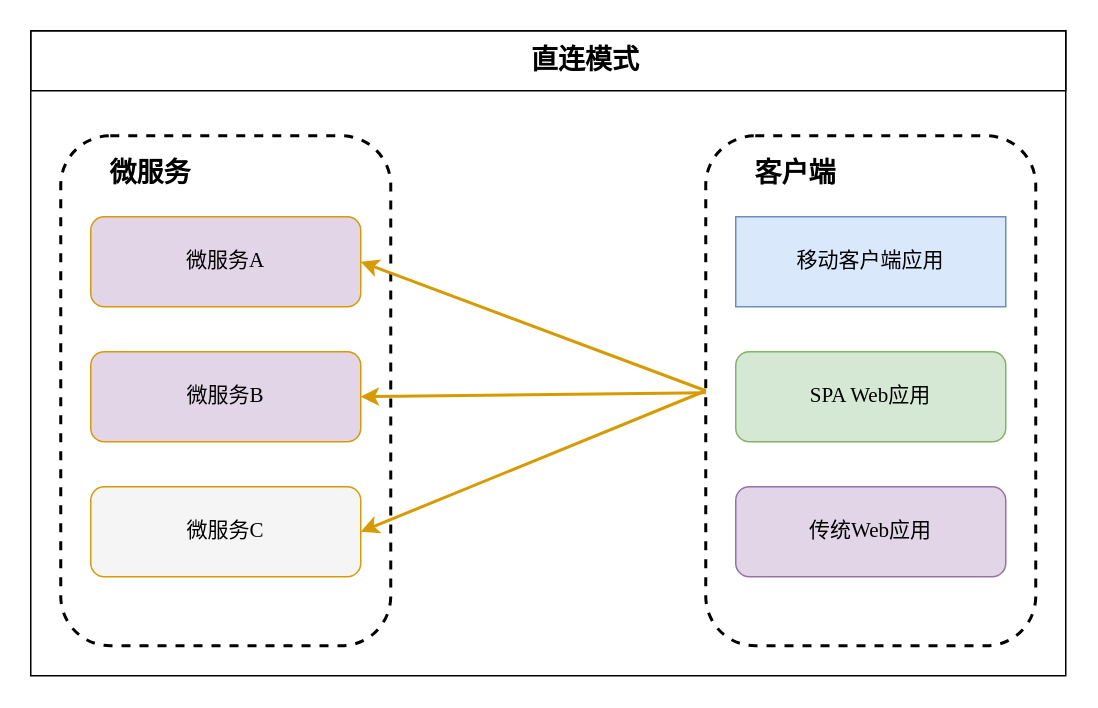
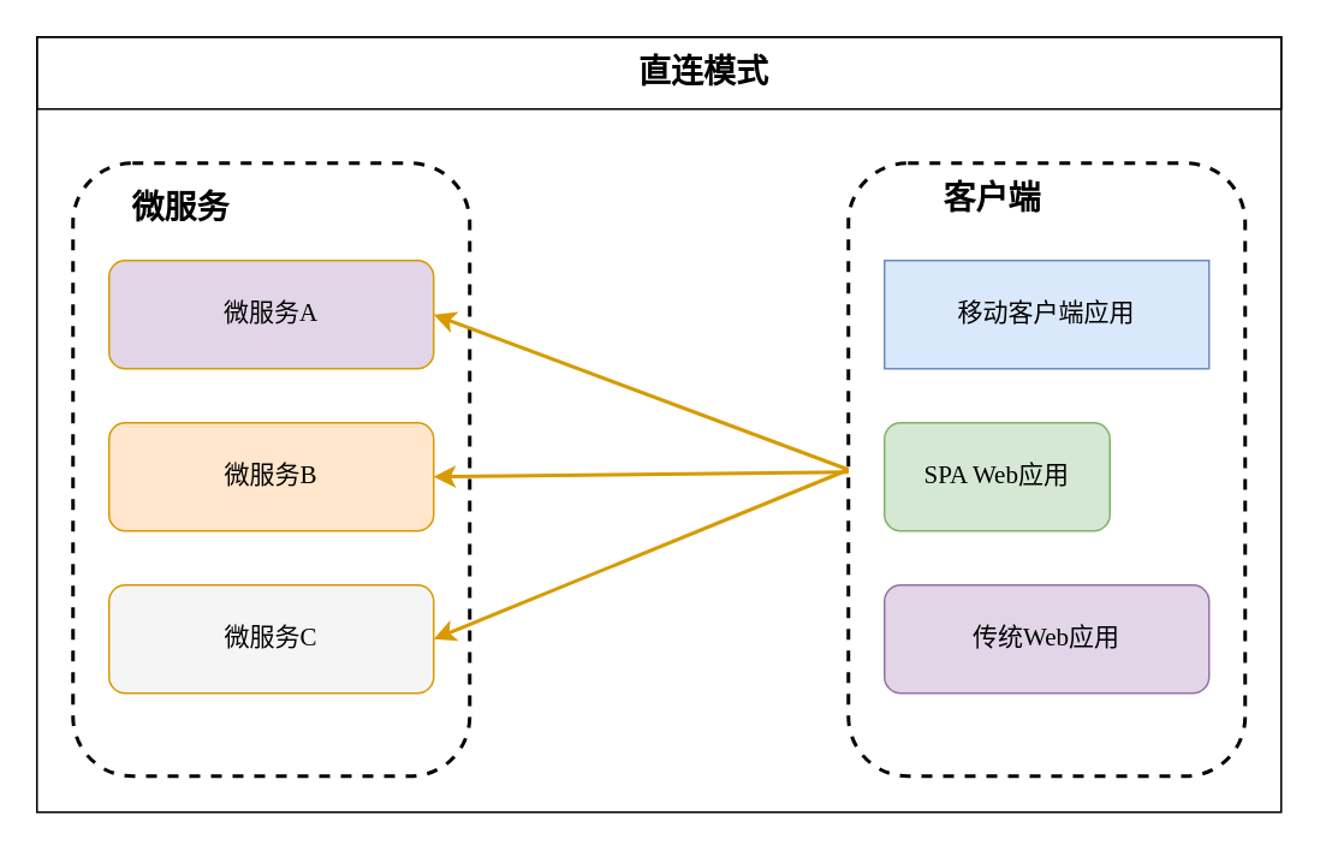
- <mxCell id="15" value="客户端" style="text;html=1;strokeColor=none;fillColor=none;align=center;verticalAlign=middle;whiteSpace=wrap;rounded=0;fontSize=18;fontStyle=1;fontFamily=Comic Sans MS;" parent="1" vertex="1"><mxGeometry x="490" y="100" width="80" height="30" as="geometry" /></mxCell>
+ <mxCell id="15" value="客户端" style="text;html=1;strokeColor=none;fillColor=none;align=center;verticalAlign=middle;whiteSpace=wrap;rounded=0;fontSize=18;fontStyle=1;fontFamily=Comic Sans MS;" parent="1" vertex="1"><mxGeometry x="510" y="95" width="80" height="30" as="geometry" /></mxCell>
- <mxCell id="6" value="微服务B" style="rounded=1;whiteSpace=wrap;html=1;fillColor=#e1d5e7;strokeColor=#d79b00;fontSize=14;fontFamily=Comic Sans MS;" parent="1" vertex="1"><mxGeometry x="60" y="234" width="180" height="60" as="geometry" /></mxCell>
+ <mxCell id="6" value="微服务B" style="rounded=1;whiteSpace=wrap;html=1;fillColor=#ffe6cc;strokeColor=#d79b00;fontSize=14;fontFamily=Comic Sans MS;" parent="1" vertex="1"><mxGeometry x="60" y="234" width="180" height="60" as="geometry" /></mxCell>
- <mxCell id="13" value="SPA Web应用" style="rounded=1;whiteSpace=wrap;html=1;fillColor=#d5e8d4;strokeColor=#82b366;fontSize=14;fontFamily=Comic Sans MS;" parent="1" vertex="1"><mxGeometry x="490" y="234" width="180" height="60" as="geometry" /></mxCell>
+ <mxCell id="13" value="SPA Web应用" style="rounded=1;whiteSpace=wrap;html=1;fillColor=#d5e8d4;strokeColor=#82b366;fontSize=14;fontFamily=Comic Sans MS;" parent="1" vertex="1"><mxGeometry x="490" y="234" width="125" height="60" as="geometry" /></mxCell>
